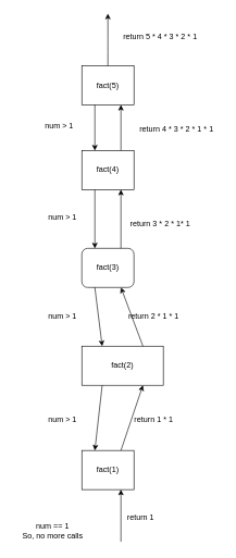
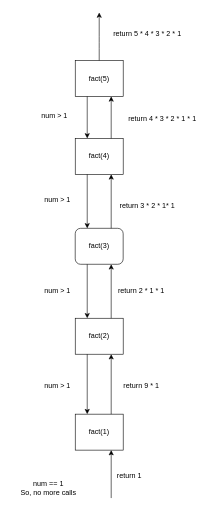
- <mxCell id="5" value="fact(2)" style="rounded=0;whiteSpace=wrap;html=1;" vertex="1" parent="1"><mxGeometry x="125" y="530" width="125" height="60" as="geometry" /></mxCell>
+ <mxCell id="5" value="fact(2)" style="rounded=0;whiteSpace=wrap;html=1;" vertex="1" parent="1"><mxGeometry x="125" y="530" width="80" height="60" as="geometry" /></mxCell>
- <mxCell id="18" value="return 1 * 1" style="text;html=1;align=center;verticalAlign=middle;resizable=0;points=[];autosize=1;strokeColor=none;fillColor=none;" vertex="1" parent="1"><mxGeometry x="195" y="628" width="80" height="30" as="geometry" /></mxCell>
+ <mxCell id="18" value="return 9 * 1" style="text;html=1;align=center;verticalAlign=middle;resizable=0;points=[];autosize=1;strokeColor=none;fillColor=none;" vertex="1" parent="1"><mxGeometry x="195" y="628" width="80" height="30" as="geometry" /></mxCell>
